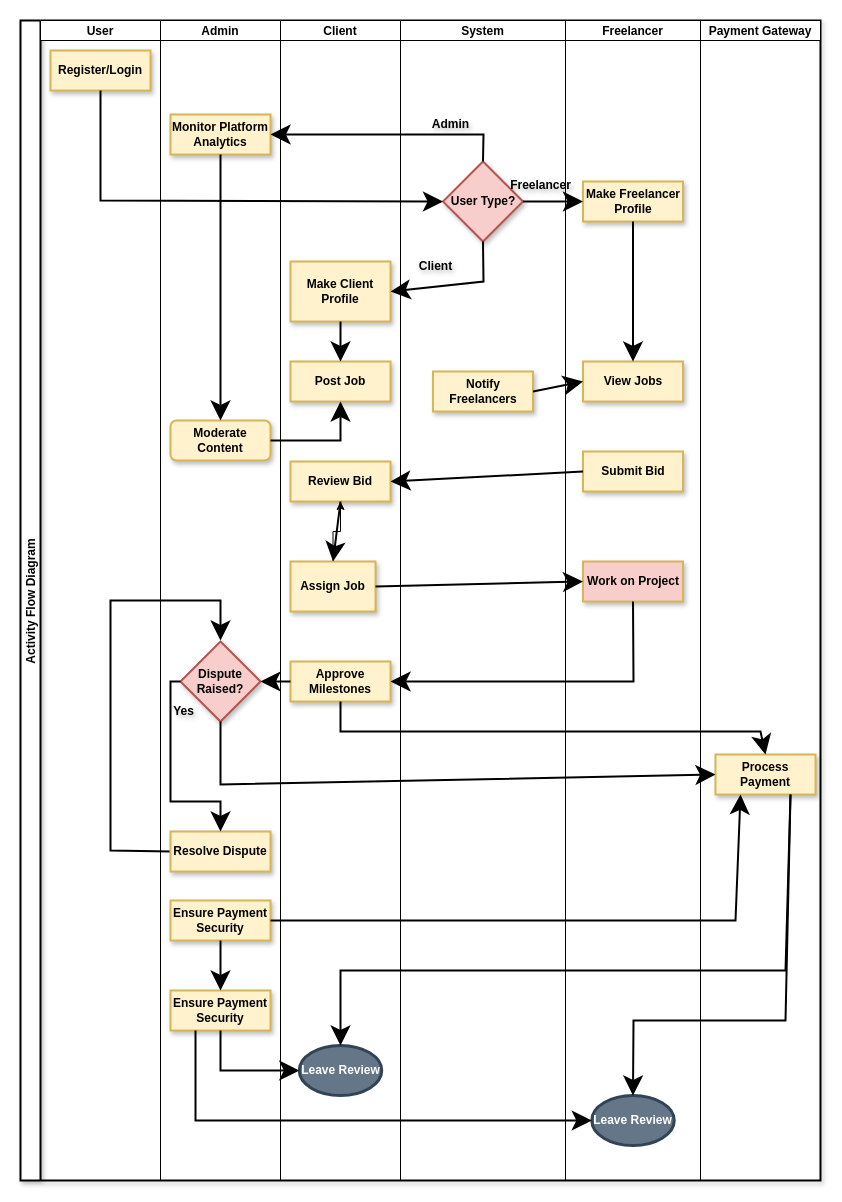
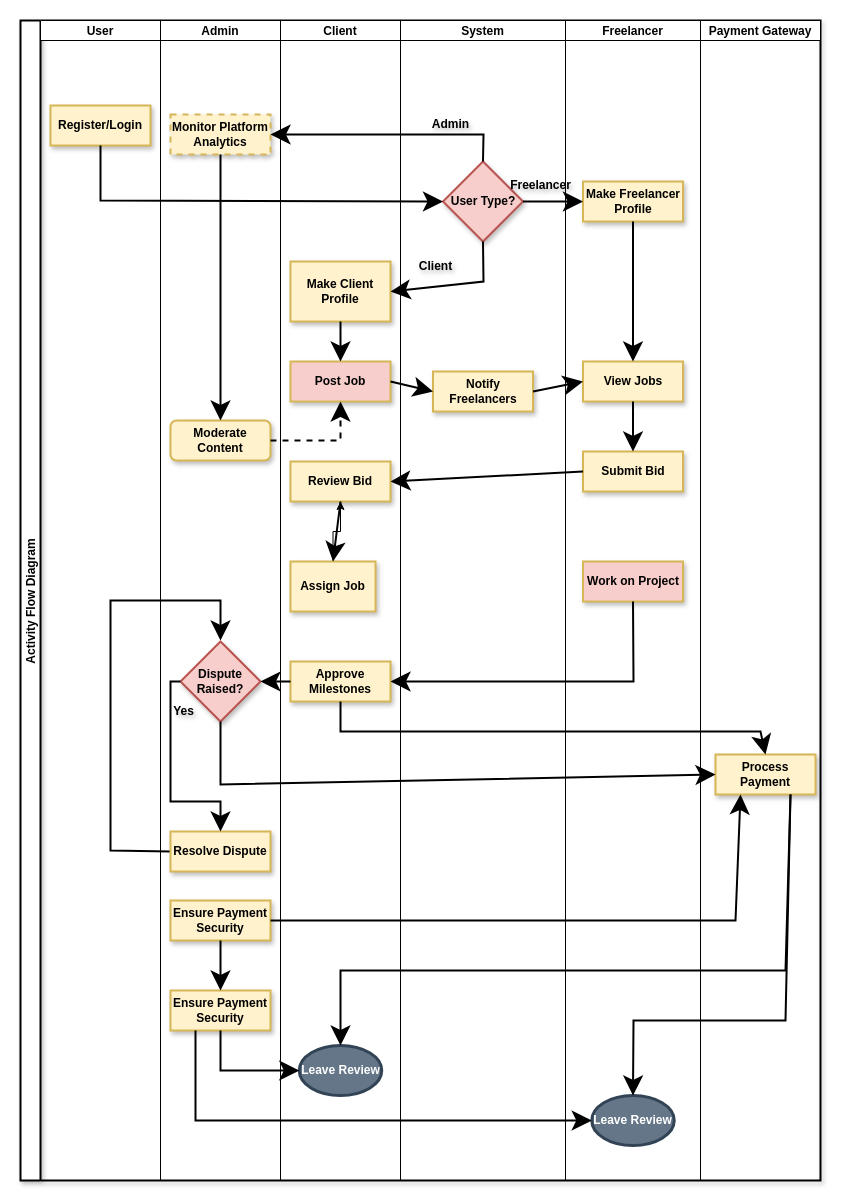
- <mxCell id="4" value="Register/Login" style="rounded=0;whiteSpace=wrap;html=1;strokeWidth=2;shadow=1;fontStyle=1;fontSize=12;fillColor=#fff2cc;strokeColor=#d6b656;" vertex="1" parent="3"><mxGeometry x="10" y="30" width="100" height="40" as="geometry" /></mxCell>
+ <mxCell id="4" value="Register/Login" style="rounded=0;whiteSpace=wrap;html=1;strokeWidth=2;shadow=1;fontStyle=1;fontSize=12;fillColor=#fff2cc;strokeColor=#d6b656;" vertex="1" parent="3"><mxGeometry x="10" y="85" width="100" height="40" as="geometry" /></mxCell>
- <mxCell id="8" value="Monitor Platform Analytics" style="rounded=0;whiteSpace=wrap;html=1;strokeWidth=2;shadow=1;fontStyle=1;fontSize=12;fillColor=#fff2cc;strokeColor=#d6b656;" vertex="1" parent="6"><mxGeometry x="10" y="94" width="100" height="40" as="geometry" /></mxCell>
+ <mxCell id="8" value="Monitor Platform Analytics" style="rounded=0;whiteSpace=wrap;html=1;strokeWidth=2;shadow=1;fontStyle=1;fontSize=12;fillColor=#fff2cc;strokeColor=#d6b656;dashed=1;" vertex="1" parent="6"><mxGeometry x="10" y="94" width="100" height="40" as="geometry" /></mxCell>
- <mxCell id="19" value="Post Job" style="rounded=0;whiteSpace=wrap;html=1;strokeWidth=2;shadow=1;fontStyle=1;fontSize=12;fillColor=#fff2cc;strokeColor=#d6b656;" vertex="1" parent="17"><mxGeometry x="10" y="341" width="100" height="40" as="geometry" /></mxCell>
+ <mxCell id="19" value="Post Job" style="rounded=0;whiteSpace=wrap;html=1;strokeWidth=2;shadow=1;fontStyle=1;fontSize=12;fillColor=#f8cecc;strokeColor=#d6b656;" vertex="1" parent="17"><mxGeometry x="10" y="341" width="100" height="40" as="geometry" /></mxCell>
+ <mxCell id="46" value="" style="endArrow=classic;html=1;rounded=0;exitX=1;exitY=0.5;exitDx=0;exitDy=0;entryX=0;entryY=0.5;entryDx=0;entryDy=0;strokeWidth=2;endSize=14;" edge="1" parent="2" source="19" target="31"><mxGeometry width="50" height="50" relative="1" as="geometry"><mxPoint x="330" y="291" as="sourcePoint" /><mxPoint x="330" y="351" as="targetPoint" /></mxGeometry></mxCell>
+ <mxCell id="38" value="" style="endArrow=classic;html=1;rounded=0;exitX=0.5;exitY=1;exitDx=0;exitDy=0;entryX=0.5;entryY=0;entryDx=0;entryDy=0;strokeWidth=2;endSize=14;" edge="1" parent="33" source="35" target="37"><mxGeometry width="50" height="50" relative="1" as="geometry"><mxPoint x="-22" y="371" as="sourcePoint" /><mxPoint x="28" y="371" as="targetPoint" /></mxGeometry></mxCell>
- <mxCell id="54" value="" style="endArrow=classic;html=1;rounded=0;exitX=1;exitY=0.5;exitDx=0;exitDy=0;strokeWidth=2;endSize=14;entryX=0.5;entryY=1;entryDx=0;entryDy=0;" edge="1" parent="2" source="7" target="19"><mxGeometry width="50" height="50" relative="1" as="geometry"><mxPoint x="330" y="291" as="sourcePoint" /><mxPoint x="400" y="401" as="targetPoint" /><Array as="points"><mxPoint x="320" y="420" /></Array></mxGeometry></mxCell>
+ <mxCell id="54" value="" style="endArrow=classic;html=1;rounded=0;exitX=1;exitY=0.5;exitDx=0;exitDy=0;strokeWidth=2;endSize=14;entryX=0.5;entryY=1;entryDx=0;entryDy=0;dashed=1;" edge="1" parent="2" source="7" target="19"><mxGeometry width="50" height="50" relative="1" as="geometry"><mxPoint x="330" y="291" as="sourcePoint" /><mxPoint x="400" y="401" as="targetPoint" /><Array as="points"><mxPoint x="320" y="420" /></Array></mxGeometry></mxCell>
- <mxCell id="49" value="" style="endArrow=classic;html=1;rounded=0;exitX=1;exitY=0.5;exitDx=0;exitDy=0;strokeWidth=2;endSize=14;entryX=0;entryY=0.5;entryDx=0;entryDy=0;" edge="1" parent="2" source="23" target="39"><mxGeometry width="50" height="50" relative="1" as="geometry"><mxPoint x="573" y="461" as="sourcePoint" /><mxPoint x="500" y="561" as="targetPoint" /></mxGeometry></mxCell>
